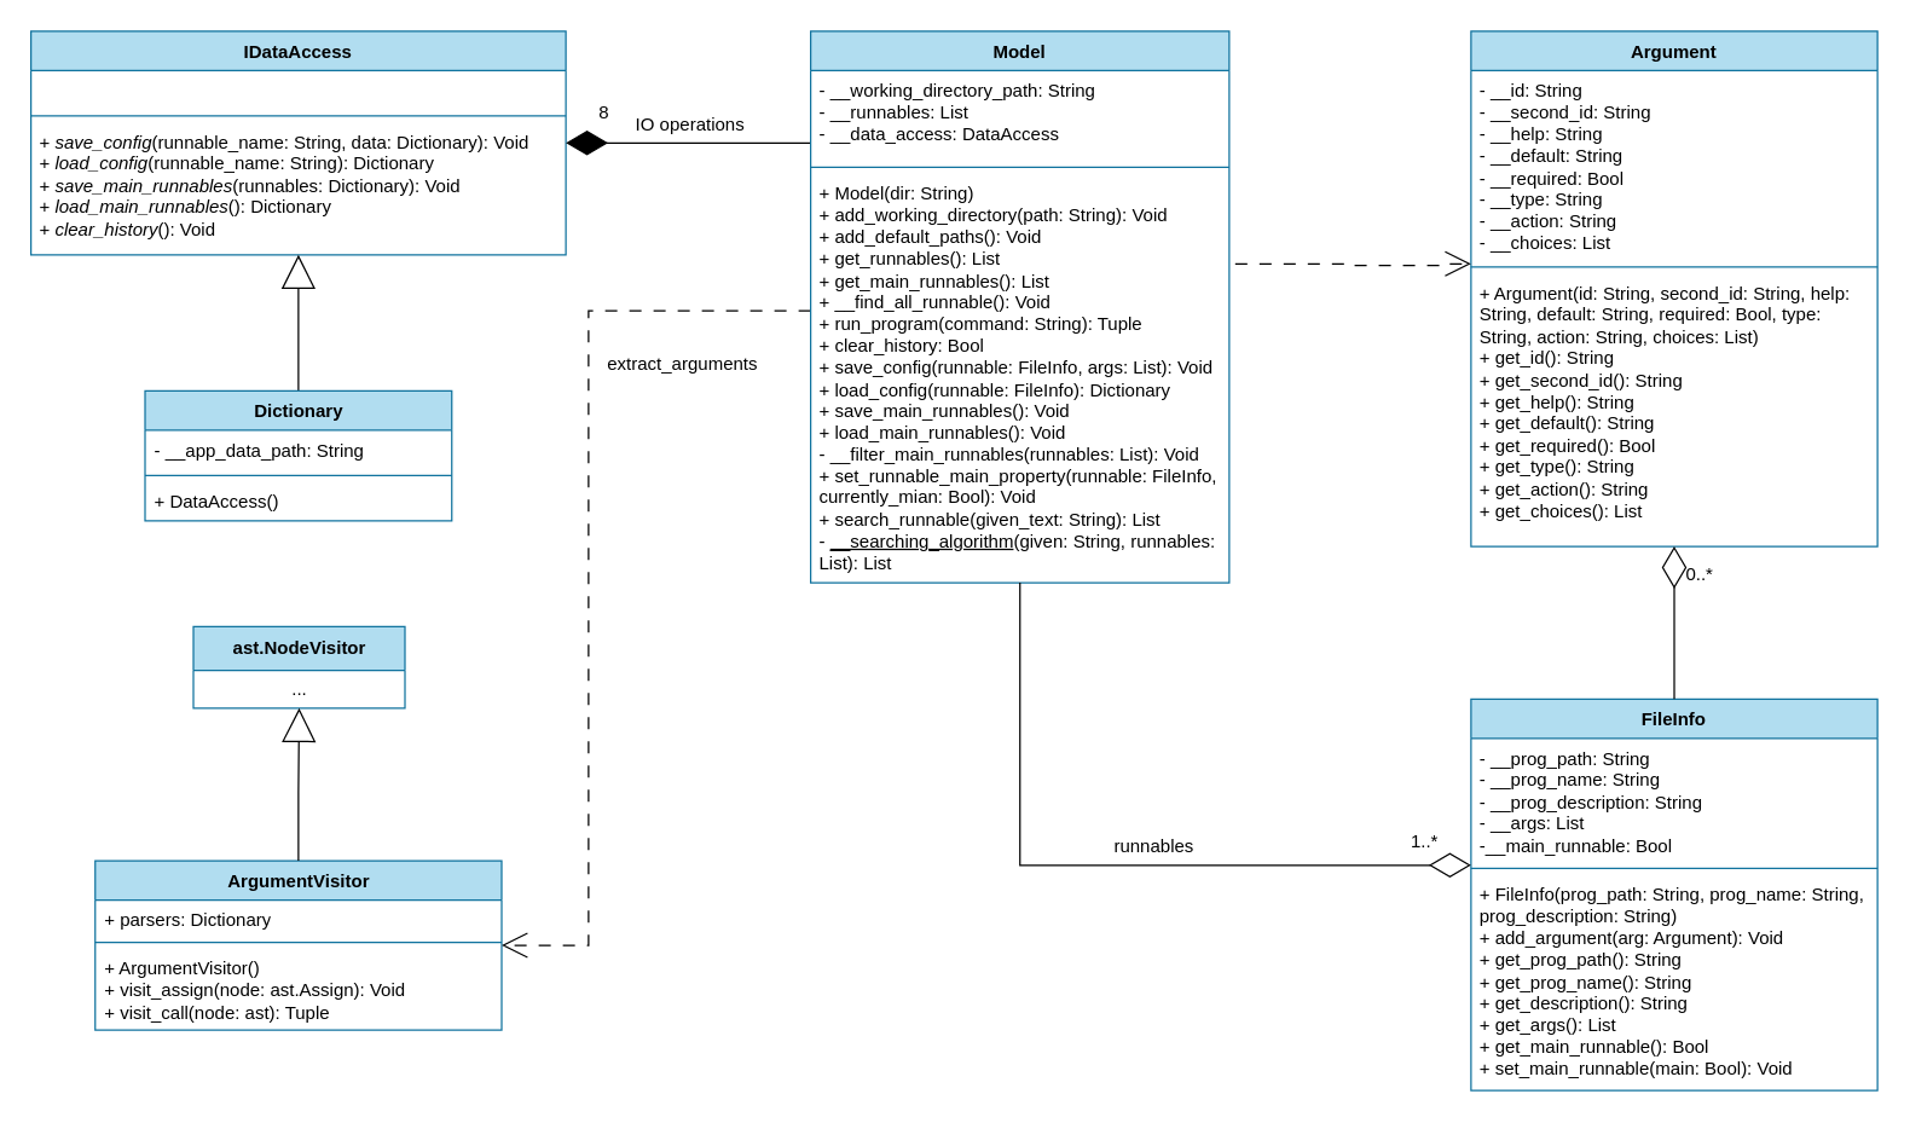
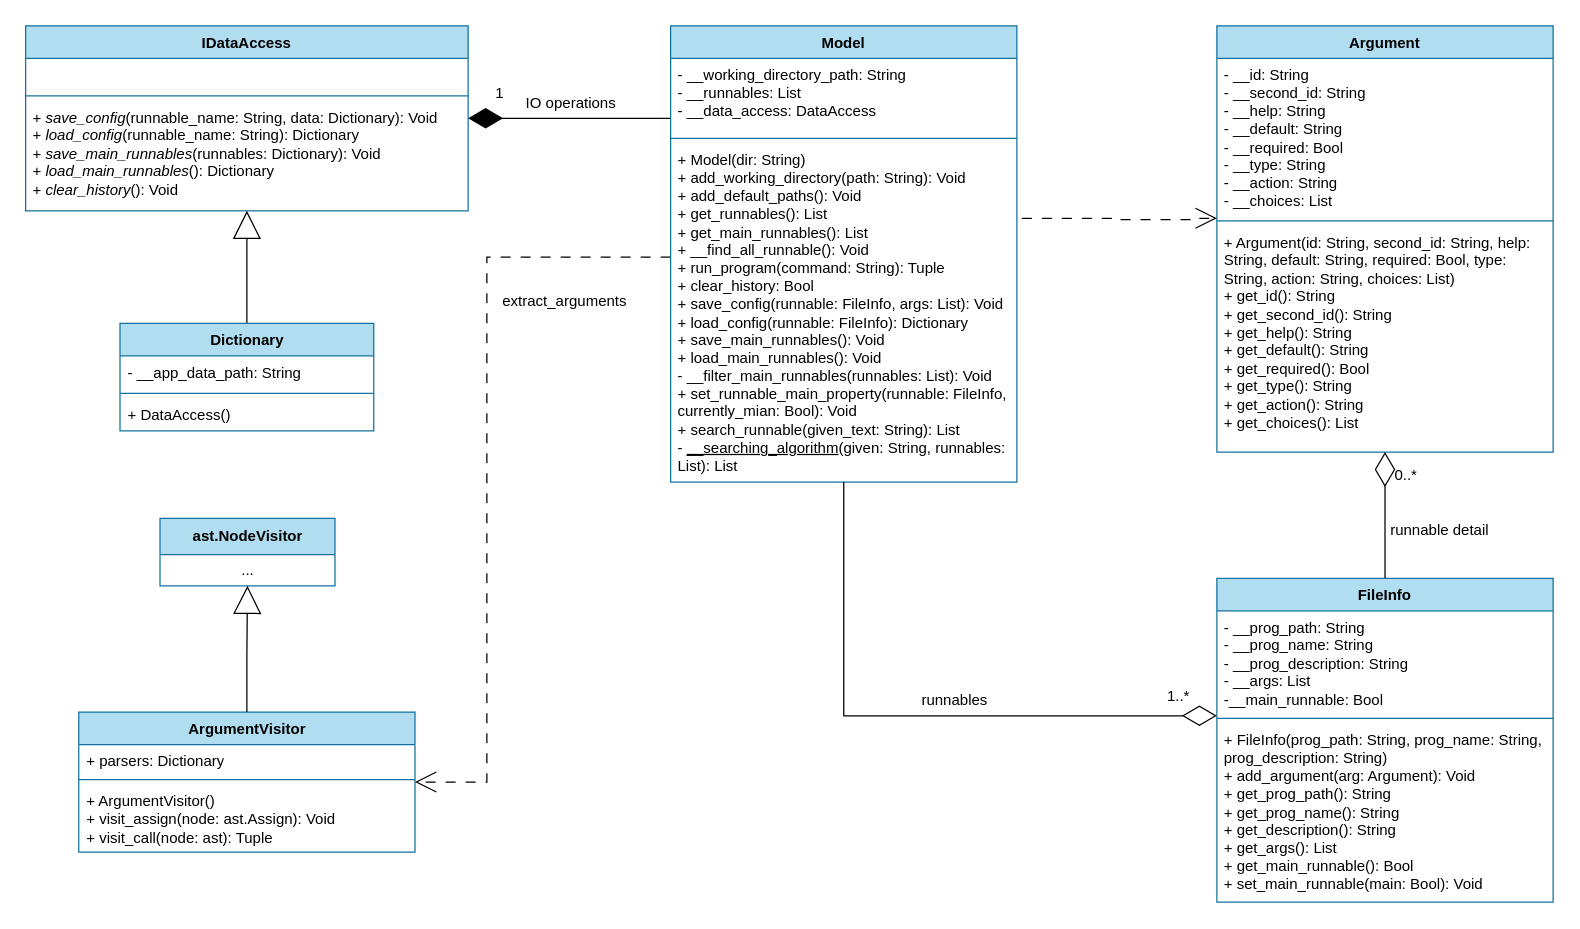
- <mxCell id="35" value="8" style="text;html=1;align=center;verticalAlign=middle;resizable=0;points=[];autosize=1;strokeColor=none;fillColor=none;" vertex="1" parent="1"><mxGeometry x="386" y="61" width="25" height="26" as="geometry" /></mxCell>
+ <mxCell id="35" value="1" style="text;html=1;align=center;verticalAlign=middle;resizable=0;points=[];autosize=1;strokeColor=none;fillColor=none;" vertex="1" parent="1"><mxGeometry x="386" y="61" width="25" height="26" as="geometry" /></mxCell>
+ <mxCell id="41" value="runnable detail" style="text;html=1;align=center;verticalAlign=middle;resizable=0;points=[];autosize=1;strokeColor=none;fillColor=none;" vertex="1" parent="1"><mxGeometry x="1102" y="411" width="97" height="26" as="geometry" /></mxCell>
